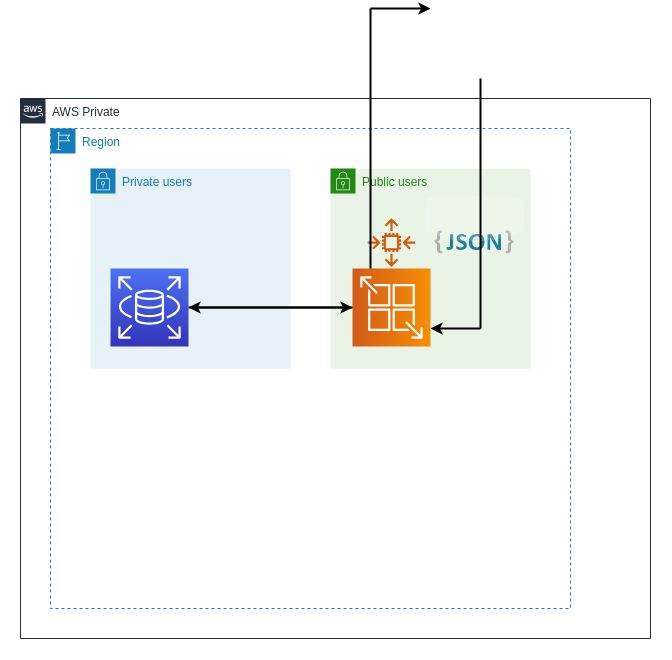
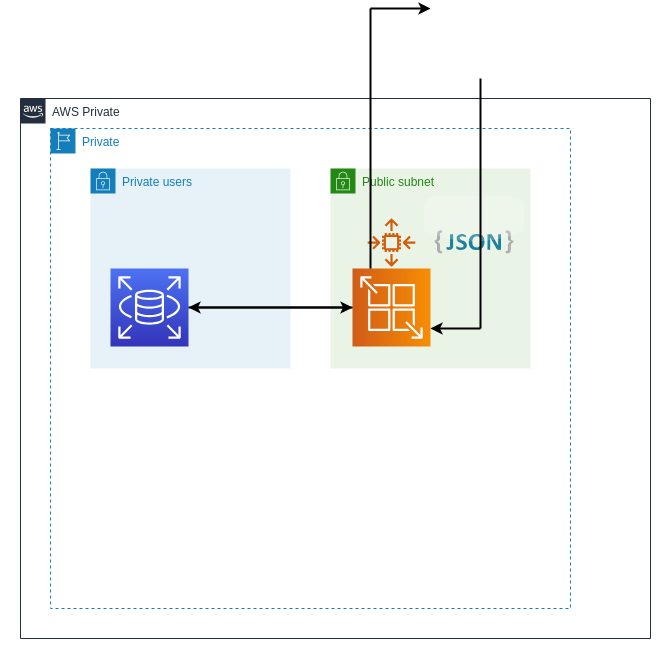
- <mxCell id="2" value="Region" style="points=[[0,0],[0.25,0],[0.5,0],[0.75,0],[1,0],[1,0.25],[1,0.5],[1,0.75],[1,1],[0.75,1],[0.5,1],[0.25,1],[0,1],[0,0.75],[0,0.5],[0,0.25]];outlineConnect=0;gradientColor=none;html=1;whiteSpace=wrap;fontSize=12;fontStyle=0;container=1;pointerEvents=0;collapsible=0;recursiveResize=0;shape=mxgraph.aws4.group;grIcon=mxgraph.aws4.group_region;strokeColor=#147EBA;fillColor=none;verticalAlign=top;align=left;spacingLeft=30;fontColor=#147EBA;dashed=1;" vertex="1" parent="1"><mxGeometry x="50" y="50" width="520" height="480" as="geometry" /></mxCell>
+ <mxCell id="2" value="Private" style="points=[[0,0],[0.25,0],[0.5,0],[0.75,0],[1,0],[1,0.25],[1,0.5],[1,0.75],[1,1],[0.75,1],[0.5,1],[0.25,1],[0,1],[0,0.75],[0,0.5],[0,0.25]];outlineConnect=0;gradientColor=none;html=1;whiteSpace=wrap;fontSize=12;fontStyle=0;container=1;pointerEvents=0;collapsible=0;recursiveResize=0;shape=mxgraph.aws4.group;grIcon=mxgraph.aws4.group_region;strokeColor=#147EBA;fillColor=none;verticalAlign=top;align=left;spacingLeft=30;fontColor=#147EBA;dashed=1;" vertex="1" parent="1"><mxGeometry x="50" y="50" width="520" height="480" as="geometry" /></mxCell>
- <mxCell id="6" value="Public users" style="points=[[0,0],[0.25,0],[0.5,0],[0.75,0],[1,0],[1,0.25],[1,0.5],[1,0.75],[1,1],[0.75,1],[0.5,1],[0.25,1],[0,1],[0,0.75],[0,0.5],[0,0.25]];outlineConnect=0;gradientColor=none;html=1;whiteSpace=wrap;fontSize=12;fontStyle=0;container=1;pointerEvents=0;collapsible=0;recursiveResize=0;shape=mxgraph.aws4.group;grIcon=mxgraph.aws4.group_security_group;grStroke=0;strokeColor=#248814;fillColor=#E9F3E6;verticalAlign=top;align=left;spacingLeft=30;fontColor=#248814;dashed=0;" vertex="1" parent="3"><mxGeometry x="310" y="70" width="200" height="200" as="geometry" /></mxCell>
+ <mxCell id="6" value="Public subnet" style="points=[[0,0],[0.25,0],[0.5,0],[0.75,0],[1,0],[1,0.25],[1,0.5],[1,0.75],[1,1],[0.75,1],[0.5,1],[0.25,1],[0,1],[0,0.75],[0,0.5],[0,0.25]];outlineConnect=0;gradientColor=none;html=1;whiteSpace=wrap;fontSize=12;fontStyle=0;container=1;pointerEvents=0;collapsible=0;recursiveResize=0;shape=mxgraph.aws4.group;grIcon=mxgraph.aws4.group_security_group;grStroke=0;strokeColor=#248814;fillColor=#E9F3E6;verticalAlign=top;align=left;spacingLeft=30;fontColor=#248814;dashed=0;" vertex="1" parent="3"><mxGeometry x="310" y="70" width="200" height="200" as="geometry" /></mxCell>
